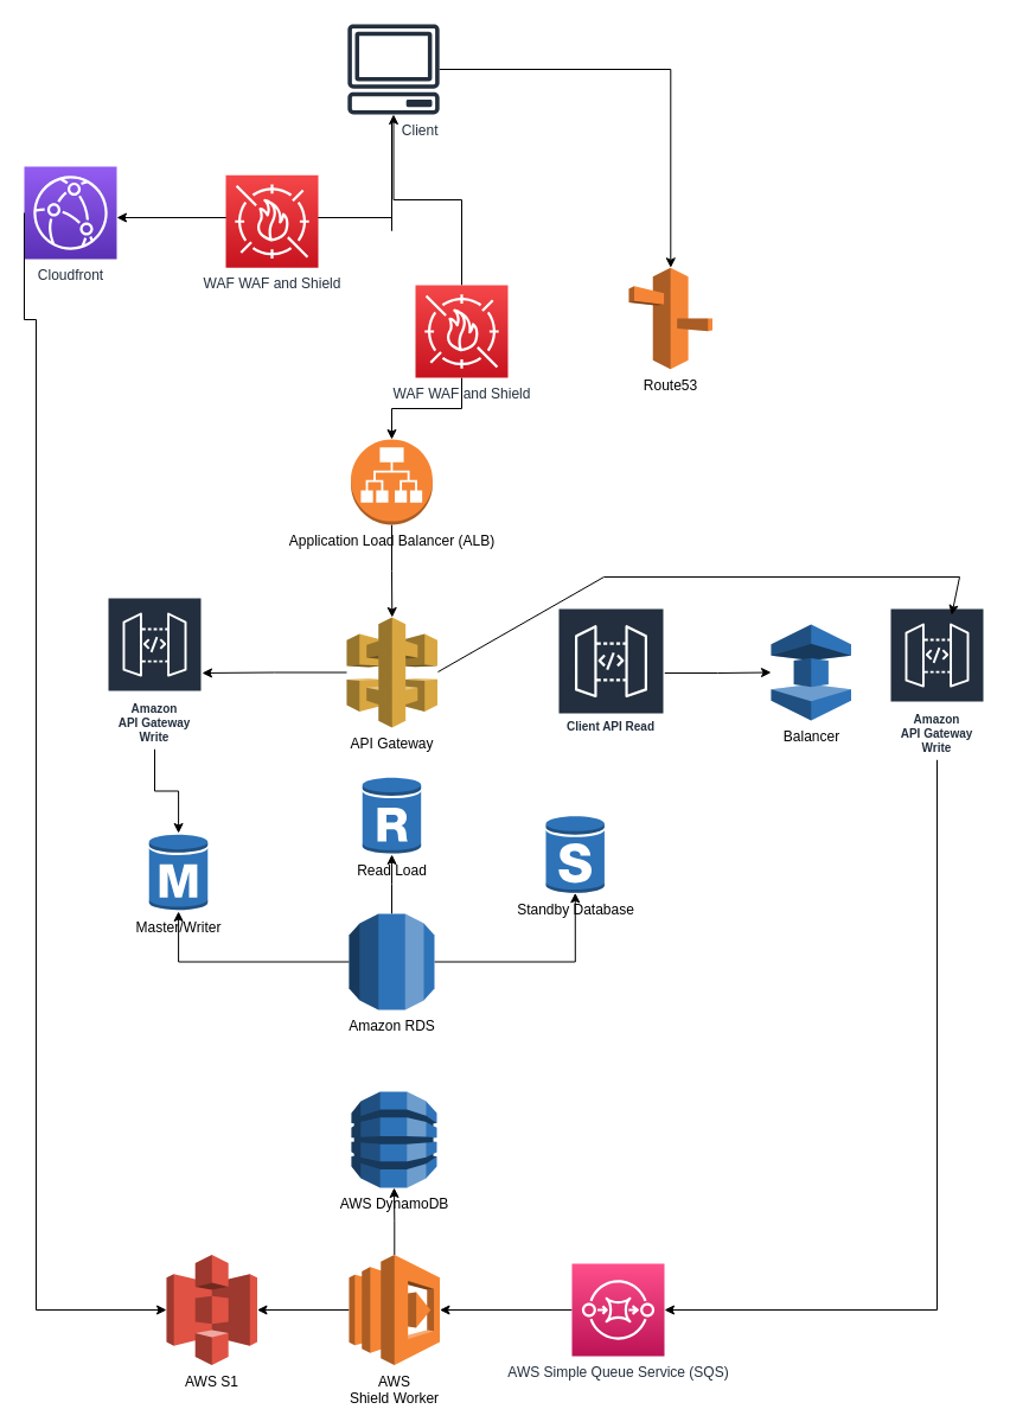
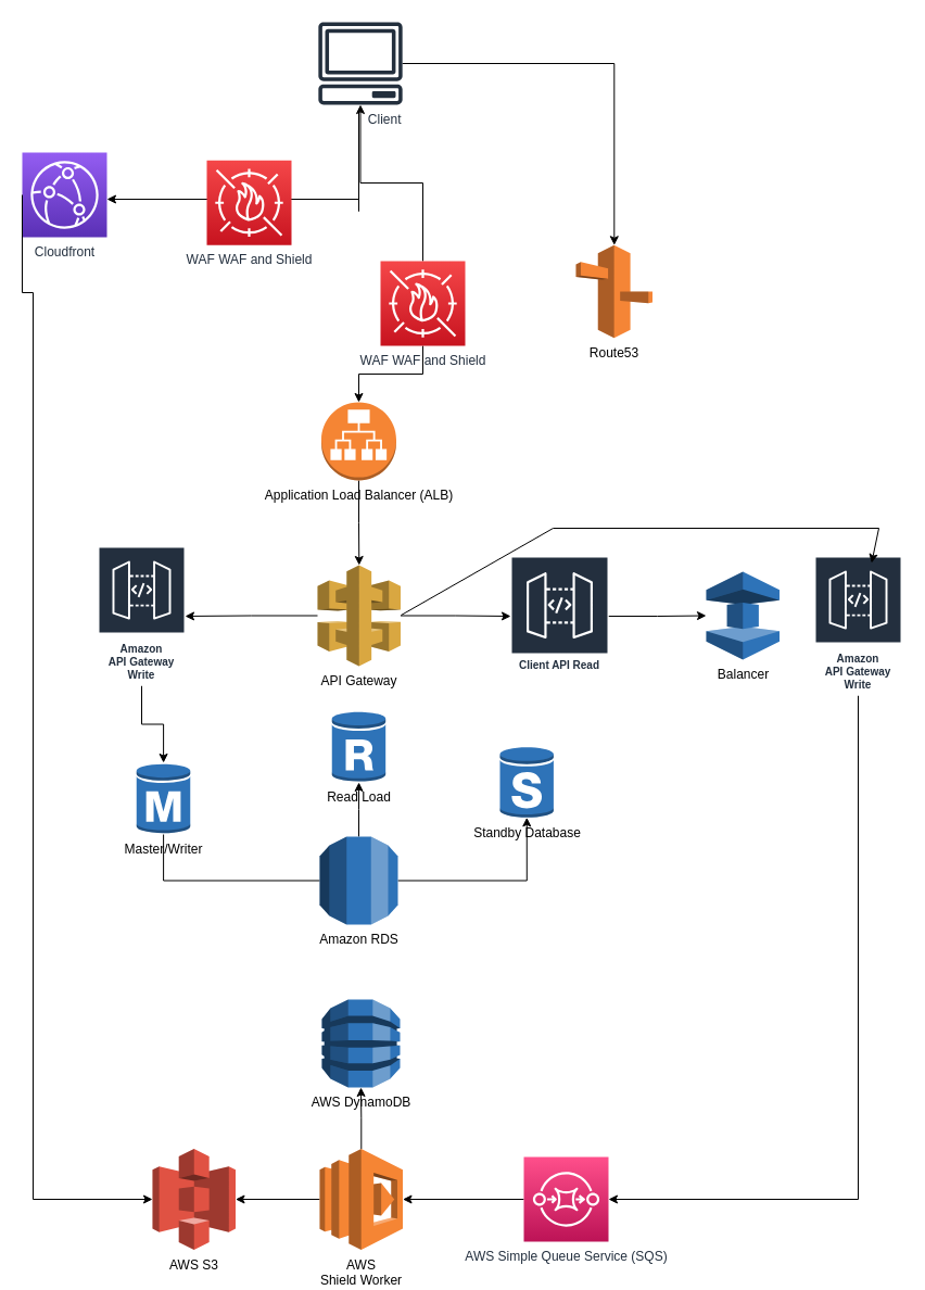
+ <mxCell id="12" style="edgeStyle=orthogonalEdgeStyle;rounded=0;orthogonalLoop=1;jettySize=auto;html=1;" parent="1" source="13" target="16" edge="1"><mxGeometry relative="1" as="geometry" /></mxCell>
- <mxCell id="18" style="edgeStyle=orthogonalEdgeStyle;rounded=0;orthogonalLoop=1;jettySize=auto;html=1;" parent="1" source="21" target="24" edge="1"><mxGeometry relative="1" as="geometry" /></mxCell>
+ <mxCell id="18" style="edgeStyle=orthogonalEdgeStyle;rounded=0;orthogonalLoop=1;jettySize=auto;html=1;endArrow=none;" parent="1" source="21" target="24" edge="1"><mxGeometry relative="1" as="geometry" /></mxCell>
- <mxCell id="26" value="AWS S1" style="outlineConnect=0;dashed=0;verticalLabelPosition=bottom;verticalAlign=top;align=center;html=1;shape=mxgraph.aws3.s3;fillColor=#E05243;gradientColor=none;" parent="1" vertex="1"><mxGeometry x="140" y="1057.5" width="76.5" height="93" as="geometry" /></mxCell>
+ <mxCell id="26" value="AWS S3" style="outlineConnect=0;dashed=0;verticalLabelPosition=bottom;verticalAlign=top;align=center;html=1;shape=mxgraph.aws3.s3;fillColor=#E05243;gradientColor=none;" parent="1" vertex="1"><mxGeometry x="140" y="1057.5" width="76.5" height="93" as="geometry" /></mxCell>
